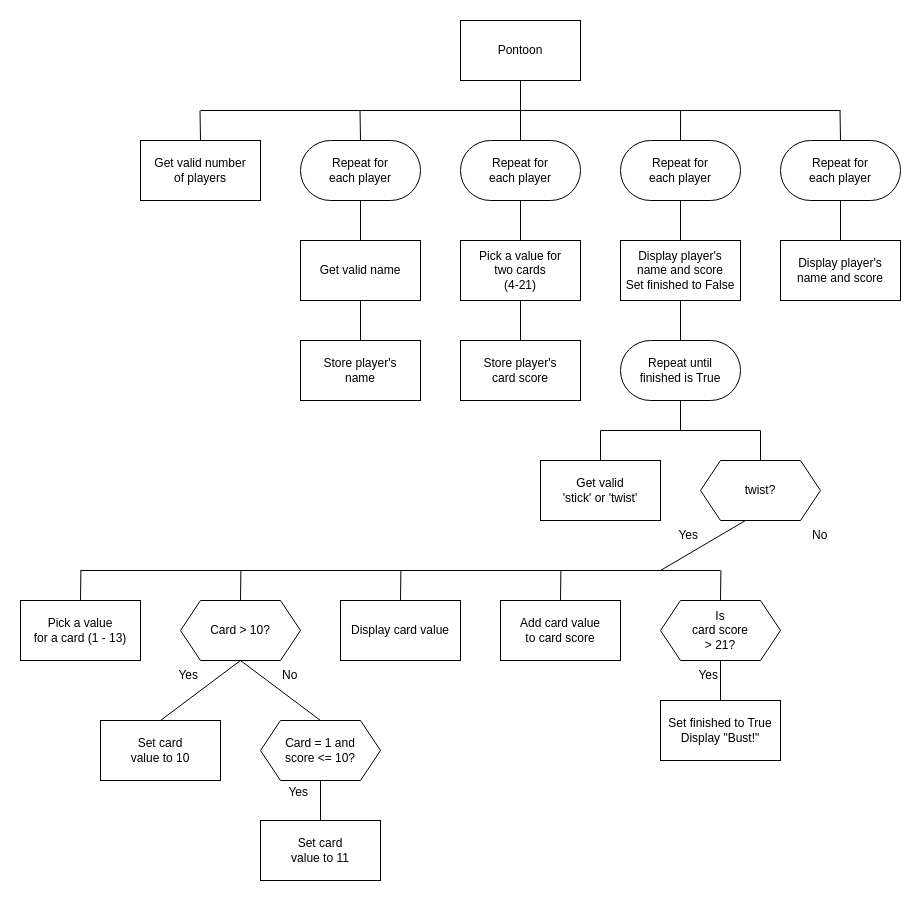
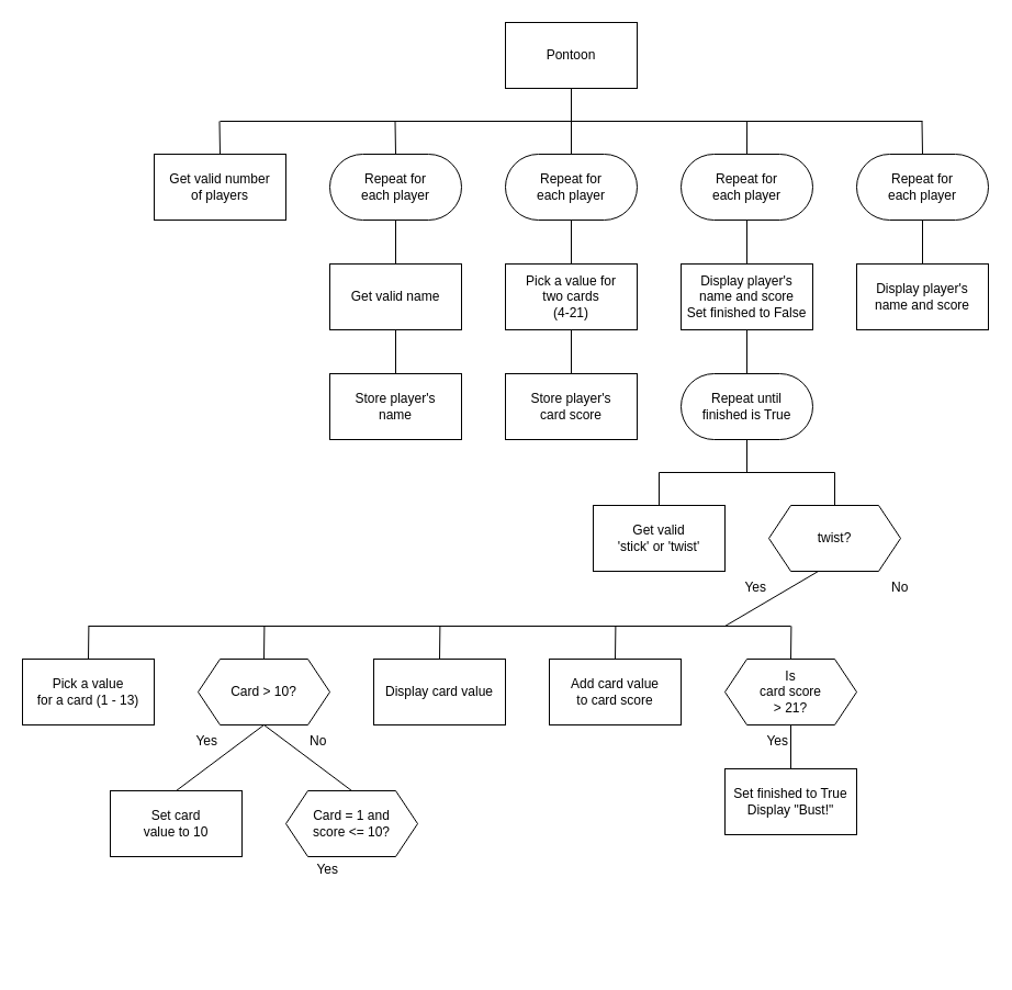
- <mxCell id="55" style="edgeStyle=orthogonalEdgeStyle;rounded=0;orthogonalLoop=1;jettySize=auto;html=1;exitX=0.5;exitY=1;exitDx=0;exitDy=0;entryX=0.5;entryY=0;entryDx=0;entryDy=0;endArrow=none;endFill=0;" parent="1" source="56" target="57" edge="1"><mxGeometry relative="1" as="geometry" /></mxCell>
- <mxCell id="57" value="Set card&lt;br&gt;value to 11" style="rounded=0;whiteSpace=wrap;html=1;" parent="1" vertex="1"><mxGeometry x="260" y="820" width="120" height="60" as="geometry" /></mxCell>
